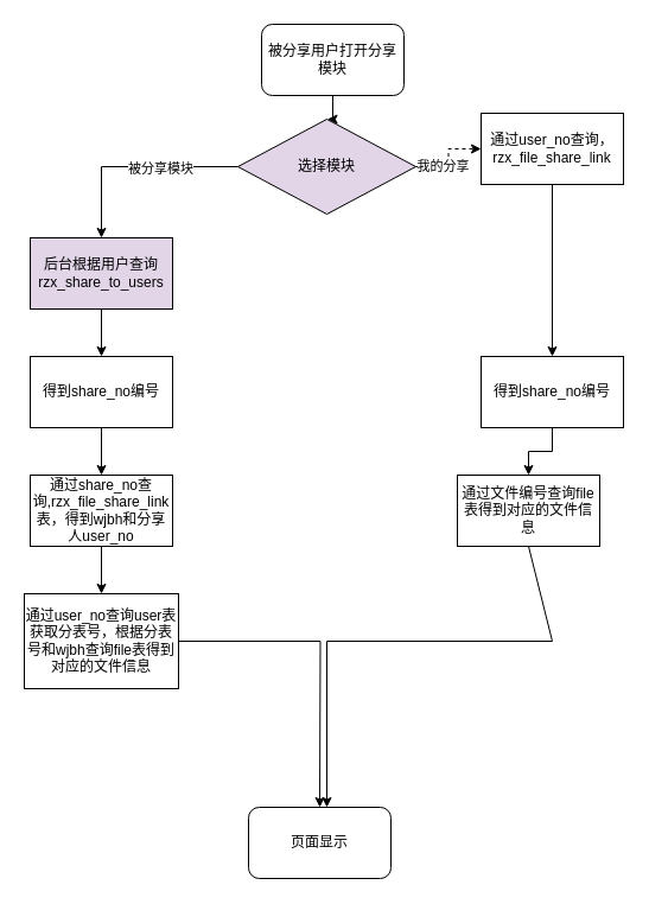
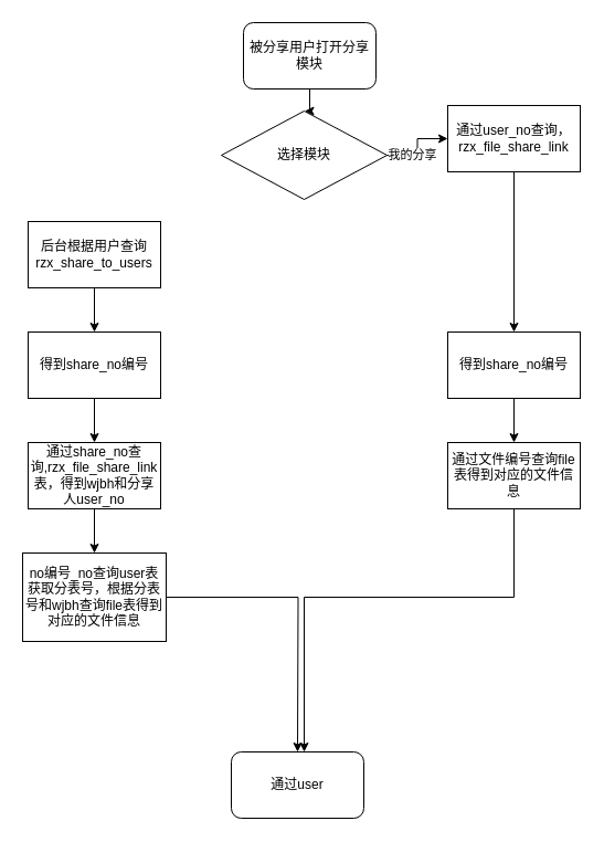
- <mxCell id="6" value="" style="edgeStyle=orthogonalEdgeStyle;rounded=0;orthogonalLoop=1;jettySize=auto;html=1;dashed=1;" edge="1" parent="1" source="8" target="19"><mxGeometry relative="1" as="geometry" /></mxCell>
+ <mxCell id="6" value="" style="edgeStyle=orthogonalEdgeStyle;rounded=0;orthogonalLoop=1;jettySize=auto;html=1;" edge="1" parent="1" source="8" target="19"><mxGeometry relative="1" as="geometry" /></mxCell>
- <mxCell id="4" value="" style="edgeStyle=orthogonalEdgeStyle;rounded=0;orthogonalLoop=1;jettySize=auto;html=1;" edge="1" parent="1" source="8" target="10"><mxGeometry relative="1" as="geometry" /></mxCell>
- <mxCell id="5" value="被分享模块" style="edgeLabel;html=1;align=center;verticalAlign=middle;resizable=0;points=[];" vertex="1" connectable="0" parent="4"><mxGeometry x="-0.241" y="1" relative="1" as="geometry"><mxPoint as="offset" /></mxGeometry></mxCell>
- <mxCell id="8" value="选择模块" style="rhombus;whiteSpace=wrap;html=1;fillColor=#e1d5e7;" vertex="1" parent="1"><mxGeometry x="200" y="100" width="150" height="80" as="geometry" /></mxCell>
+ <mxCell id="8" value="选择模块" style="rhombus;whiteSpace=wrap;html=1;" vertex="1" parent="1"><mxGeometry x="200" y="100" width="150" height="80" as="geometry" /></mxCell>
- <mxCell id="10" value="后台根据用户查询rzx_share_to_users" style="whiteSpace=wrap;html=1;fillColor=#e1d5e7;" vertex="1" parent="1"><mxGeometry x="25" y="200" width="120" height="60" as="geometry" /></mxCell>
+ <mxCell id="10" value="后台根据用户查询rzx_share_to_users" style="whiteSpace=wrap;html=1;" vertex="1" parent="1"><mxGeometry x="25" y="200" width="120" height="60" as="geometry" /></mxCell>
- <mxCell id="22" value="通过文件编号查询file表得到对应的文件信息" style="whiteSpace=wrap;html=1;" vertex="1" parent="1"><mxGeometry x="385" y="400" width="120" height="60" as="geometry" /></mxCell>
+ <mxCell id="22" value="通过文件编号查询file表得到对应的文件信息" style="whiteSpace=wrap;html=1;" vertex="1" parent="1"><mxGeometry x="405" y="400" width="120" height="60" as="geometry" /></mxCell>
- <mxCell id="16" value="通过user_no查询user表获取分表号，根据分表号和wjbh查询file表得到对应的文件信息" style="whiteSpace=wrap;html=1;" vertex="1" parent="1"><mxGeometry x="20" y="500" width="130" height="80" as="geometry" /></mxCell>
+ <mxCell id="16" value="no编号_no查询user表获取分表号，根据分表号和wjbh查询file表得到对应的文件信息" style="whiteSpace=wrap;html=1;" vertex="1" parent="1"><mxGeometry x="20" y="500" width="130" height="80" as="geometry" /></mxCell>
- <mxCell id="17" value="页面显示" style="rounded=1;whiteSpace=wrap;html=1;" vertex="1" parent="1"><mxGeometry x="209" y="680" width="120" height="60" as="geometry" /></mxCell>
+ <mxCell id="17" value="通过user" style="rounded=1;whiteSpace=wrap;html=1;" vertex="1" parent="1"><mxGeometry x="209" y="680" width="120" height="60" as="geometry" /></mxCell>
